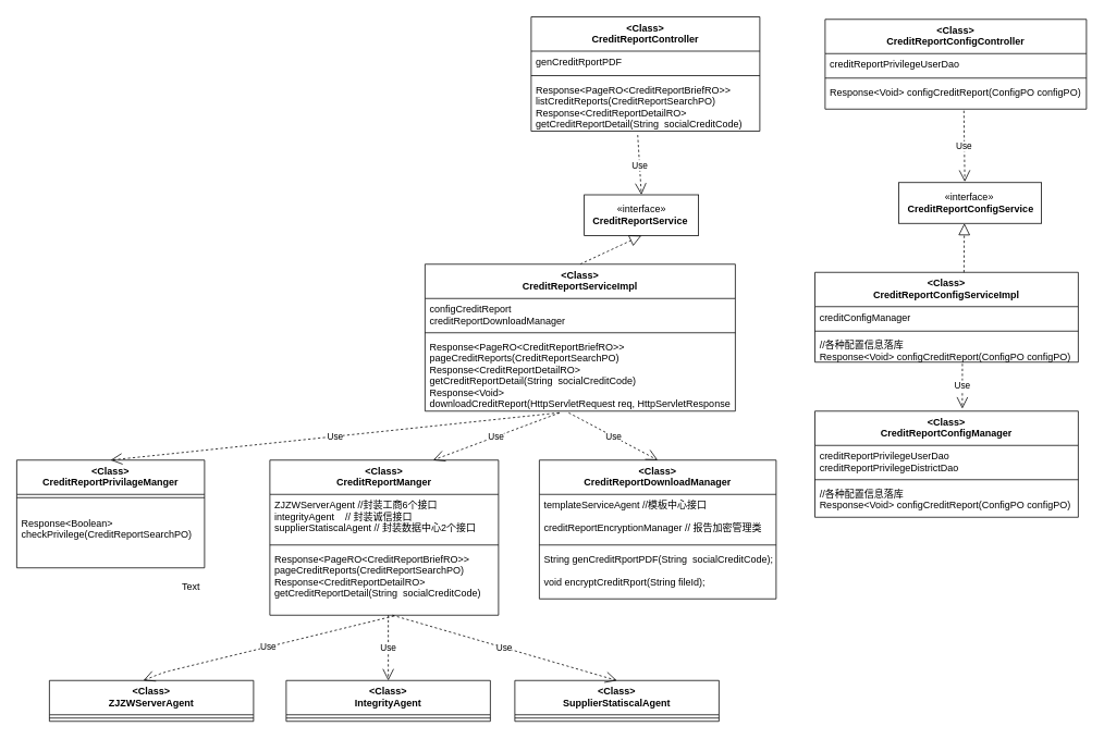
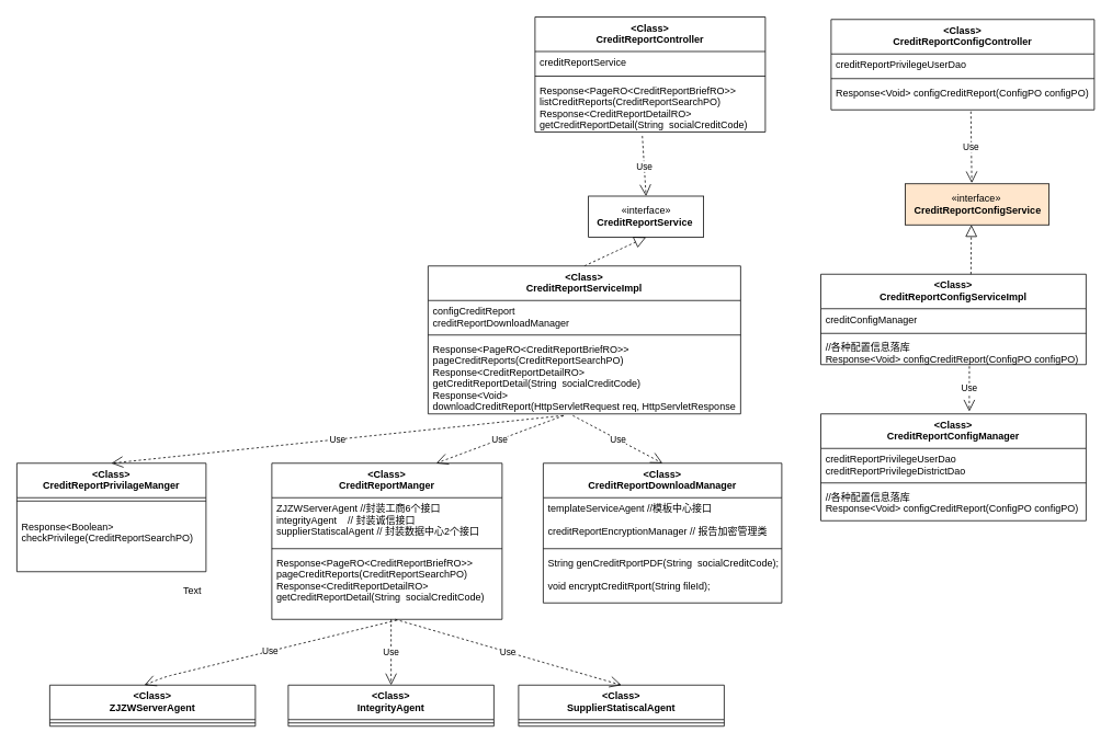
- <mxCell id="3" value="genCreditRportPDF " style="text;strokeColor=none;fillColor=none;align=left;verticalAlign=top;spacingLeft=4;spacingRight=4;overflow=hidden;rotatable=0;points=[[0,0.5],[1,0.5]];portConstraint=eastwest;" parent="2" vertex="1"><mxGeometry y="42" width="280" height="26" as="geometry" /></mxCell>
+ <mxCell id="3" value="creditReportService " style="text;strokeColor=none;fillColor=none;align=left;verticalAlign=top;spacingLeft=4;spacingRight=4;overflow=hidden;rotatable=0;points=[[0,0.5],[1,0.5]];portConstraint=eastwest;" parent="2" vertex="1"><mxGeometry y="42" width="280" height="26" as="geometry" /></mxCell>
- <mxCell id="11" value="«interface»&lt;b&gt;&amp;nbsp;&lt;br&gt;CreditReportConfigService&lt;/b&gt;" style="html=1;" parent="1" vertex="1"><mxGeometry x="1100" y="223" width="175" height="50" as="geometry" /></mxCell>
+ <mxCell id="11" value="«interface»&lt;b&gt;&amp;nbsp;&lt;br&gt;CreditReportConfigService&lt;/b&gt;" style="html=1;fillColor=#ffe6cc;" parent="1" vertex="1"><mxGeometry x="1100" y="223" width="175" height="50" as="geometry" /></mxCell>
